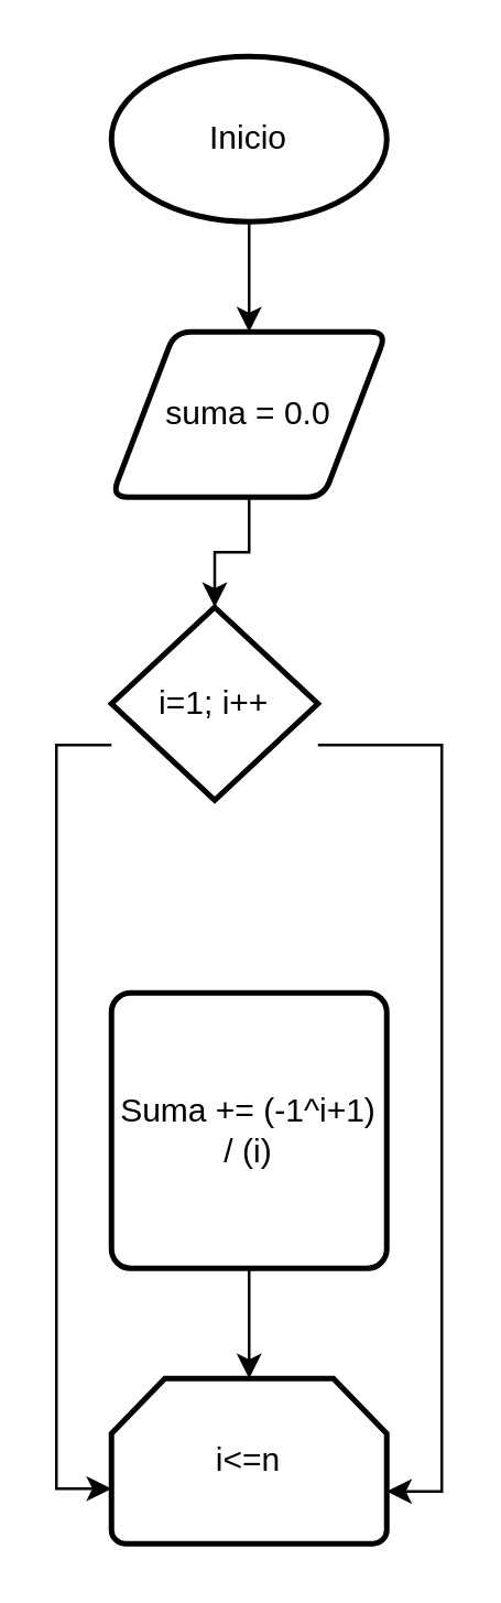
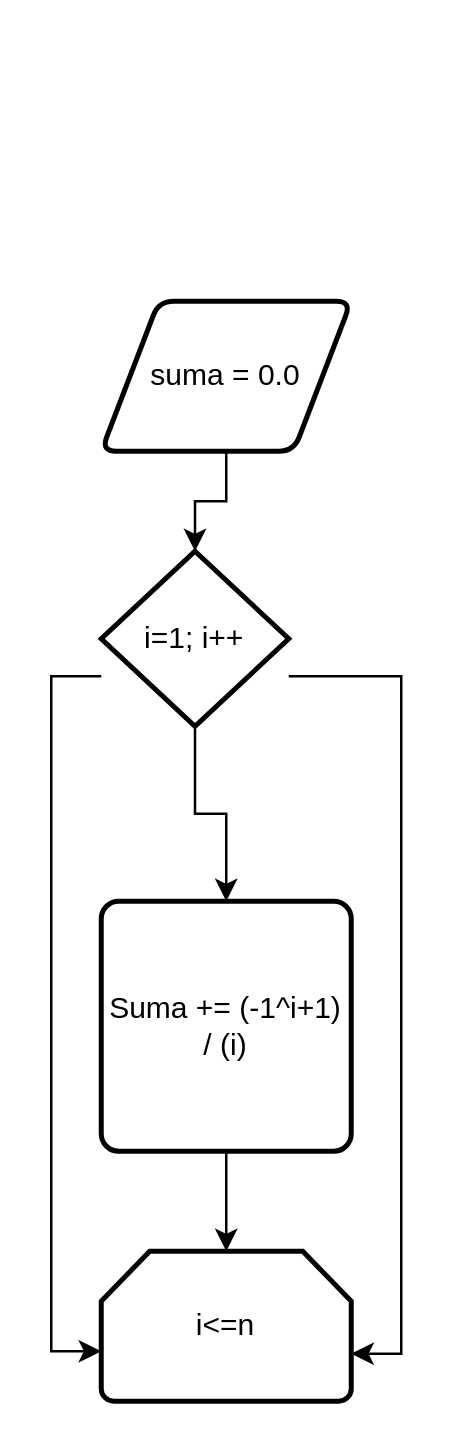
- <mxCell id="3" value="Inicio" style="strokeWidth=2;html=1;shape=mxgraph.flowchart.start_1;whiteSpace=wrap;" vertex="1" parent="1"><mxGeometry x="40" y="20" width="100" height="60" as="geometry" /></mxCell>
- <mxCell id="2" value="" style="edgeStyle=orthogonalEdgeStyle;rounded=0;orthogonalLoop=1;jettySize=auto;html=1;" edge="1" parent="1" source="3" target="5"><mxGeometry relative="1" as="geometry" /></mxCell>
+ <mxCell id="6" value="" style="edgeStyle=orthogonalEdgeStyle;rounded=0;orthogonalLoop=1;jettySize=auto;html=1;" edge="1" parent="1" source="7" target="9"><mxGeometry relative="1" as="geometry" /></mxCell>
